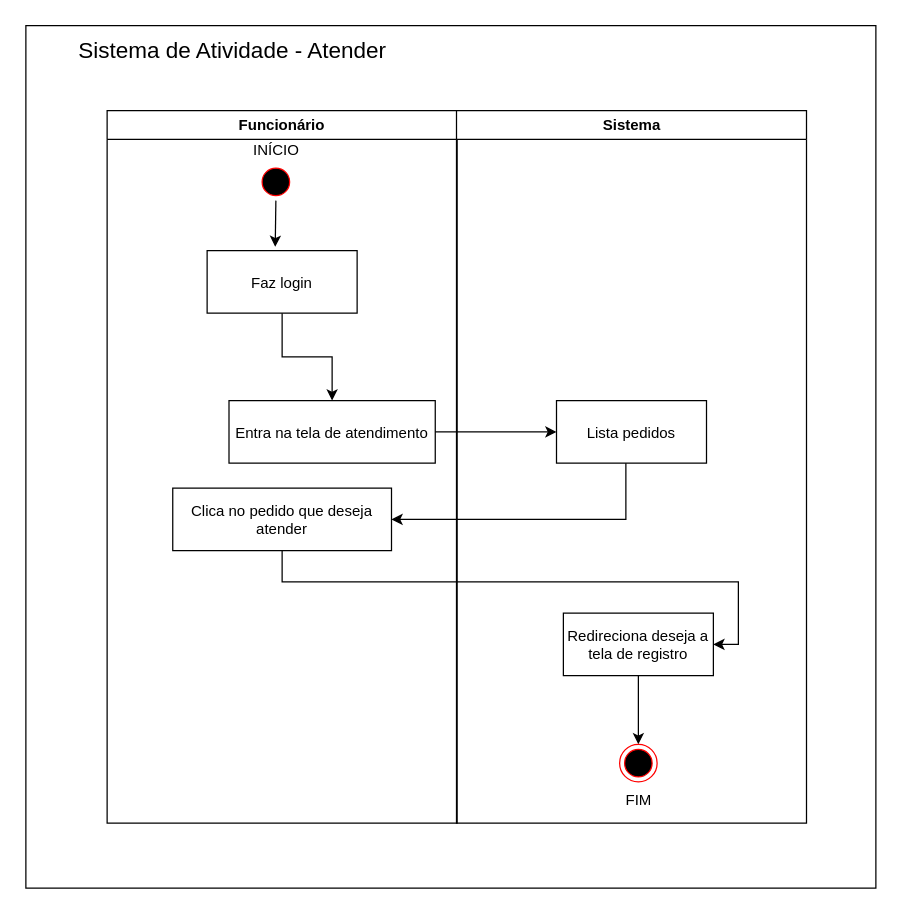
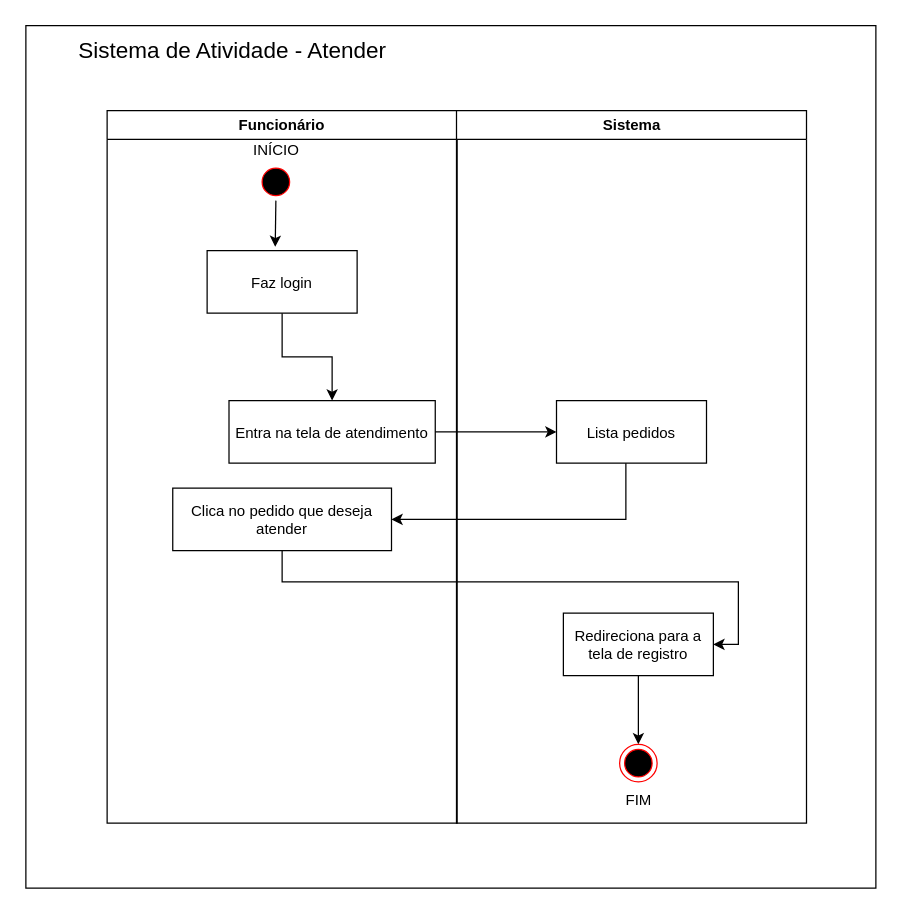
- <mxCell id="17" value="Redireciona deseja a &#10;tela de registro" style="" vertex="1" parent="1"><mxGeometry x="450" y="490" width="120" height="50" as="geometry" /></mxCell>
+ <mxCell id="17" value="Redireciona para a &#10;tela de registro" style="" vertex="1" parent="1"><mxGeometry x="450" y="490" width="120" height="50" as="geometry" /></mxCell>
